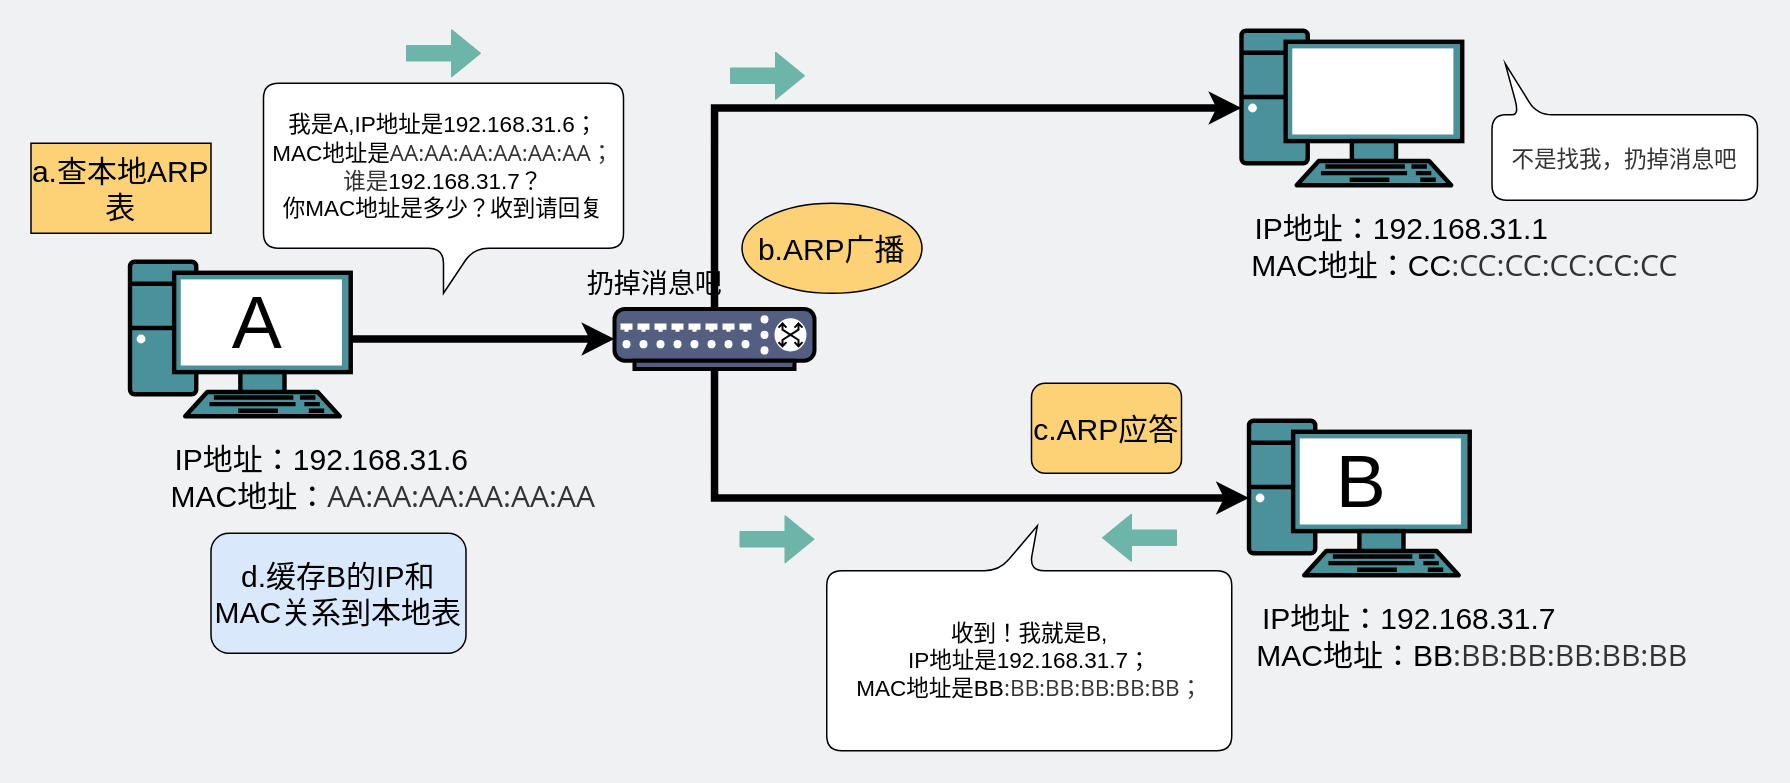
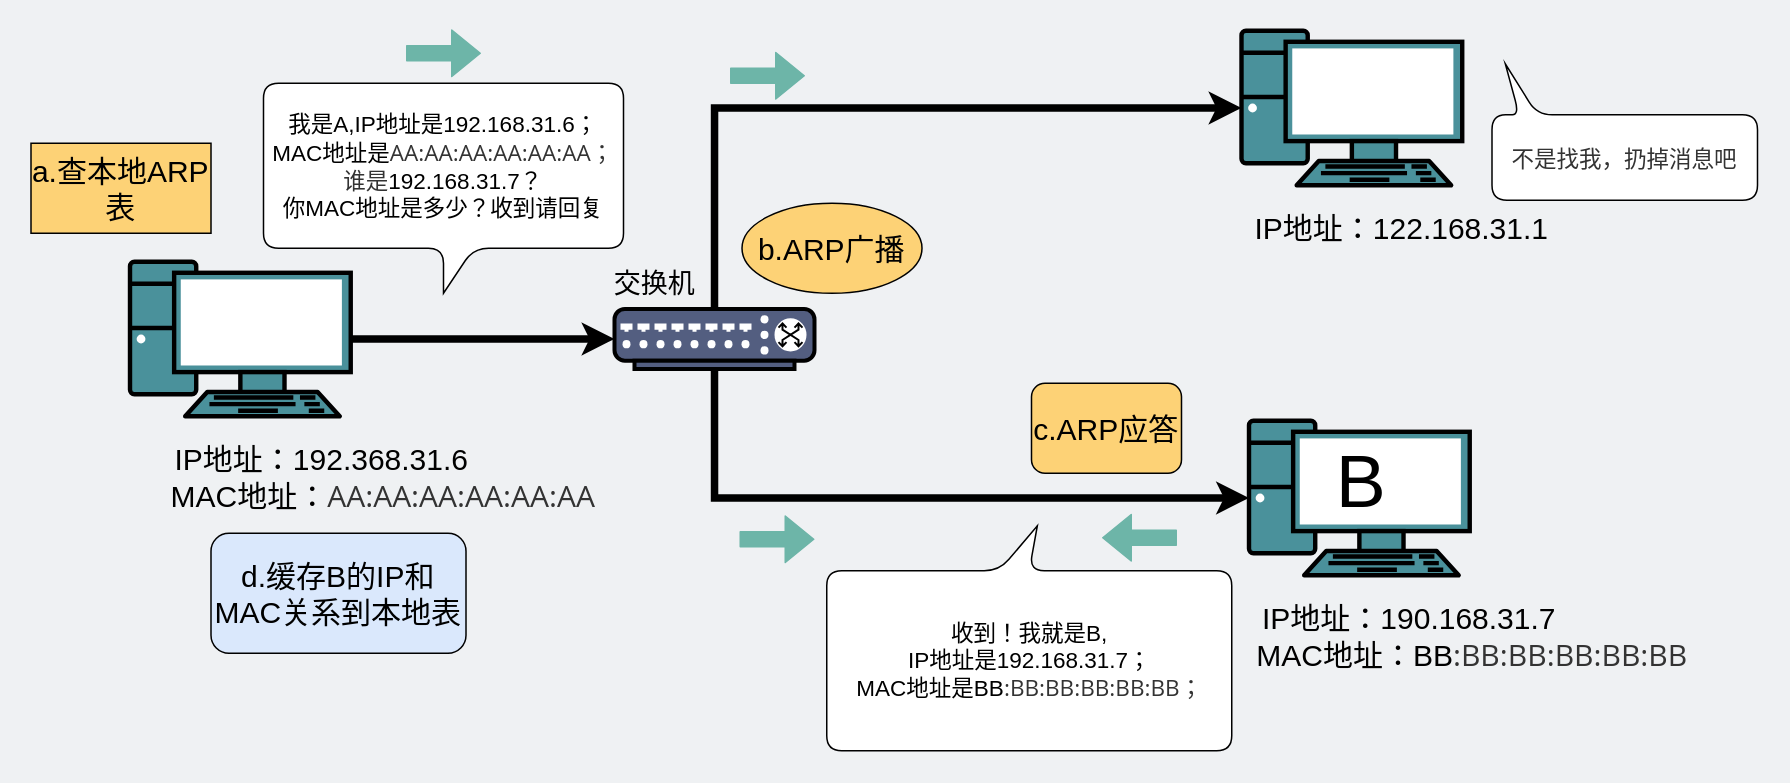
- <mxCell id="24" value="IP地址：192.168.31.1" style="text;html=1;strokeColor=none;fillColor=none;align=center;verticalAlign=middle;whiteSpace=wrap;rounded=0;fontSize=20;" parent="1" vertex="1"><mxGeometry x="807" y="141" width="253.5" height="20" as="geometry" /></mxCell>
+ <mxCell id="24" value="IP地址：122.168.31.1" style="text;html=1;strokeColor=none;fillColor=none;align=center;verticalAlign=middle;whiteSpace=wrap;rounded=0;fontSize=20;" parent="1" vertex="1"><mxGeometry x="807" y="141" width="253.5" height="20" as="geometry" /></mxCell>
- <mxCell id="25" value="MAC地址：CC&lt;span style=&quot;color: rgb(51 , 51 , 51) ; font-family: &amp;#34;open sans&amp;#34; , &amp;#34;clear sans&amp;#34; , &amp;#34;helvetica neue&amp;#34; , &amp;#34;helvetica&amp;#34; , &amp;#34;arial&amp;#34; , sans-serif ; font-size: 20px&quot;&gt;:CC:CC:CC:CC:CC&lt;/span&gt;" style="text;html=1;strokeColor=none;fillColor=none;align=center;verticalAlign=middle;whiteSpace=wrap;rounded=0;fontSize=20;" parent="1" vertex="1"><mxGeometry x="815.5" y="161" width="320" height="30" as="geometry" /></mxCell>
- <mxCell id="19" value="&lt;font style=&quot;font-size: 18px&quot;&gt;扔掉消息吧&lt;/font&gt;" style="text;html=1;strokeColor=none;fillColor=none;align=center;verticalAlign=middle;whiteSpace=wrap;rounded=0;fontSize=30;" parent="1" vertex="1"><mxGeometry x="386" y="168" width="100" height="31" as="geometry" /></mxCell>
+ <mxCell id="19" value="&lt;font style=&quot;font-size: 18px&quot;&gt;交换机&lt;/font&gt;" style="text;html=1;strokeColor=none;fillColor=none;align=center;verticalAlign=middle;whiteSpace=wrap;rounded=0;fontSize=30;" parent="1" vertex="1"><mxGeometry x="386" y="168" width="100" height="31" as="geometry" /></mxCell>
- <mxCell id="5" value="&lt;font style=&quot;font-size: 50px&quot;&gt;A&lt;/font&gt;" style="text;html=1;strokeColor=none;fillColor=none;align=center;verticalAlign=middle;whiteSpace=wrap;rounded=0;" parent="1" vertex="1"><mxGeometry x="151" y="204" width="40" height="20" as="geometry" /></mxCell>
- <mxCell id="8" value="IP地址：192.168.31.6" style="text;html=1;strokeColor=none;fillColor=none;align=center;verticalAlign=middle;whiteSpace=wrap;rounded=0;fontSize=20;" parent="1" vertex="1"><mxGeometry x="86.5" y="295" width="253.5" height="20" as="geometry" /></mxCell>
+ <mxCell id="8" value="IP地址：192.368.31.6" style="text;html=1;strokeColor=none;fillColor=none;align=center;verticalAlign=middle;whiteSpace=wrap;rounded=0;fontSize=20;" parent="1" vertex="1"><mxGeometry x="86.5" y="295" width="253.5" height="20" as="geometry" /></mxCell>
- <mxCell id="10" value="IP地址：192.168.31.7" style="text;html=1;strokeColor=none;fillColor=none;align=center;verticalAlign=middle;whiteSpace=wrap;rounded=0;fontSize=20;" parent="1" vertex="1"><mxGeometry x="812" y="401" width="253.5" height="20" as="geometry" /></mxCell>
+ <mxCell id="10" value="IP地址：190.168.31.7" style="text;html=1;strokeColor=none;fillColor=none;align=center;verticalAlign=middle;whiteSpace=wrap;rounded=0;fontSize=20;" parent="1" vertex="1"><mxGeometry x="812" y="401" width="253.5" height="20" as="geometry" /></mxCell>
